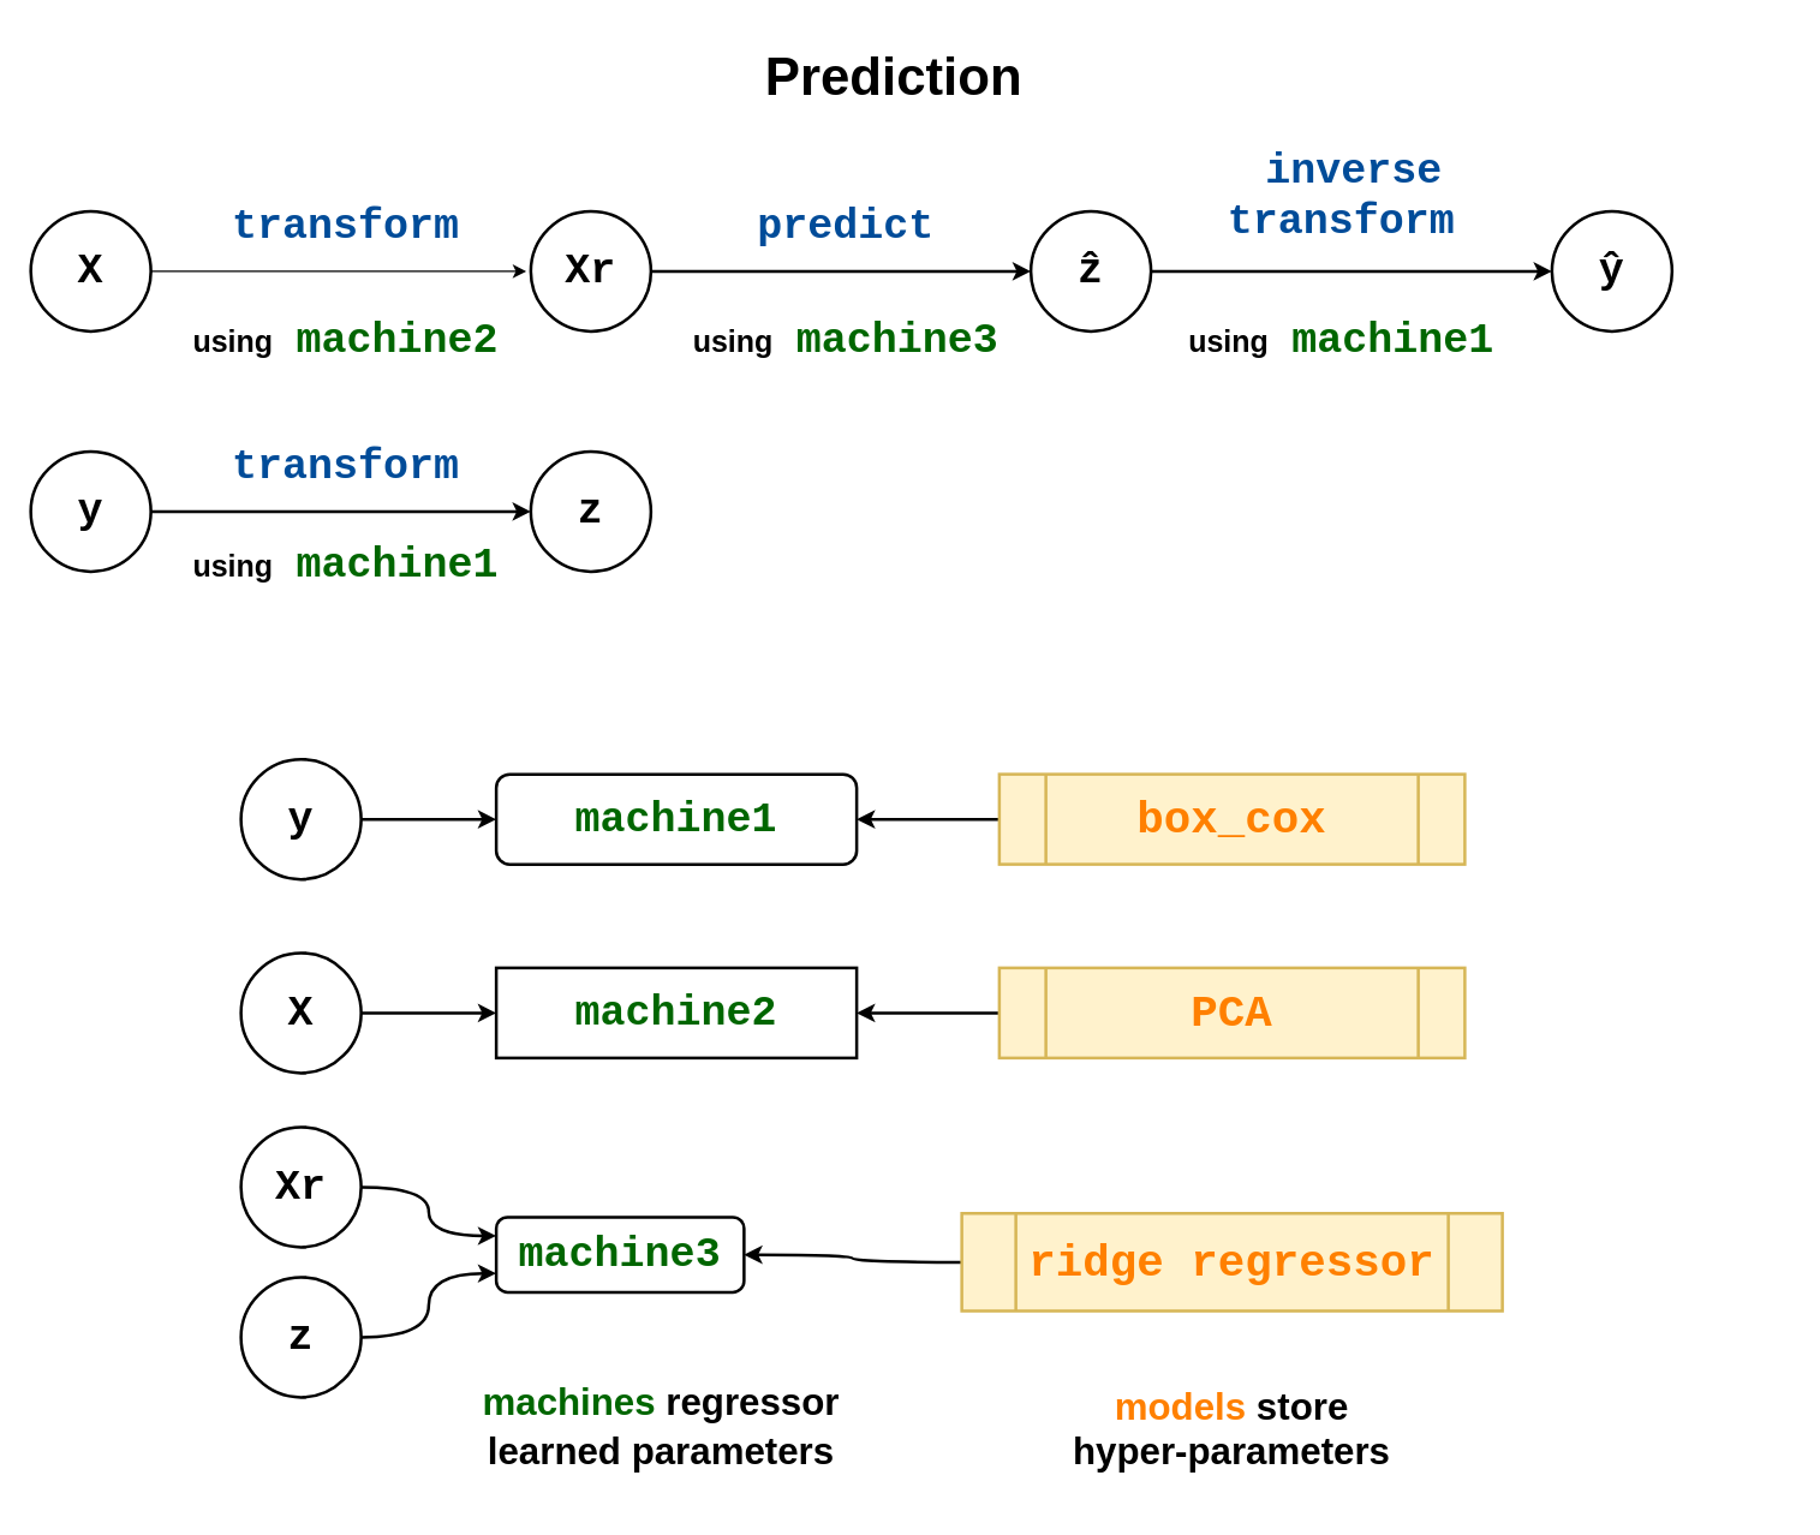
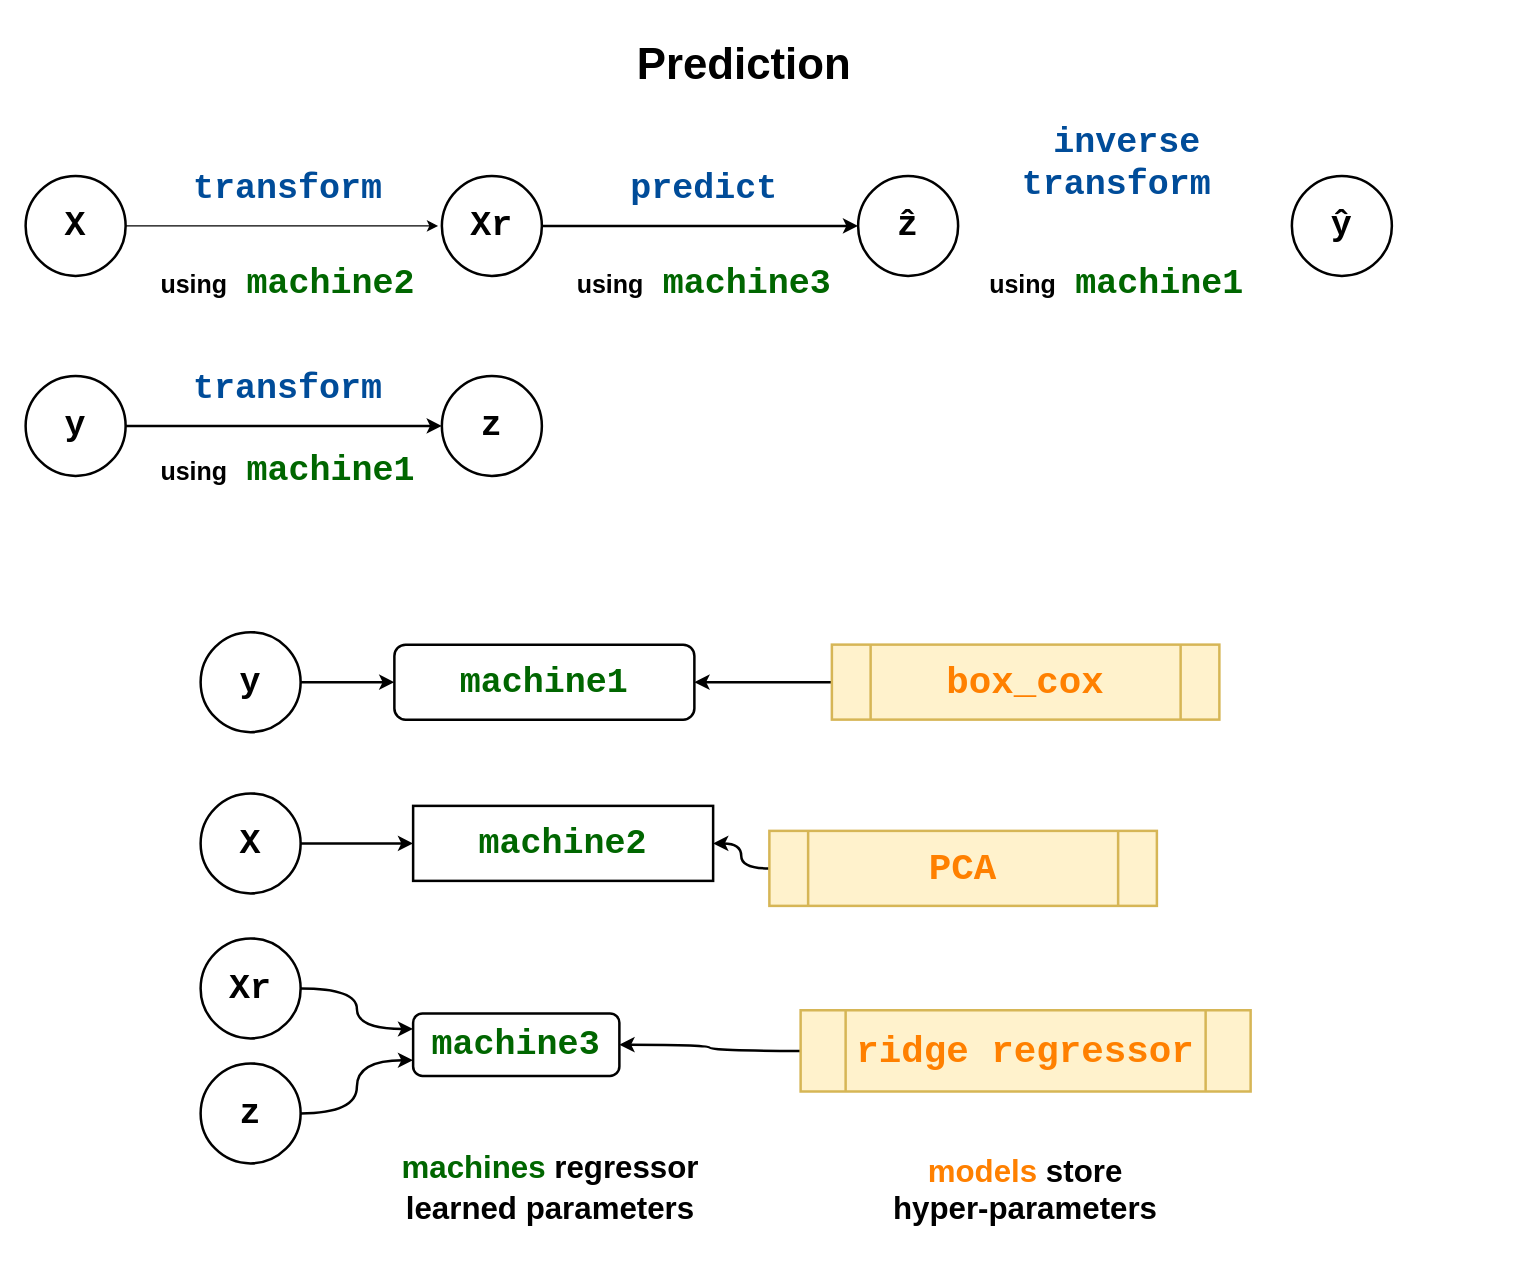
- <mxCell id="6" style="edgeStyle=orthogonalEdgeStyle;rounded=0;orthogonalLoop=1;jettySize=auto;html=1;exitX=1;exitY=0.5;exitDx=0;exitDy=0;entryX=0;entryY=0.5;entryDx=0;entryDy=0;strokeWidth=2;fontFamily=Courier New;fontStyle=1;" parent="1" source="7" target="3" edge="1"><mxGeometry relative="1" as="geometry" /></mxCell>
- <mxCell id="22" value="&lt;span style=&quot;white-space: normal ; font-size: 28px ; font-weight: 700&quot;&gt;machine1&lt;/span&gt;" style="rounded=1;whiteSpace=wrap;html=1;strokeWidth=2;fontFamily=Courier New;fontColor=#006600;" parent="1" vertex="1"><mxGeometry x="330" y="515" width="240" height="60" as="geometry" /></mxCell>
+ <mxCell id="22" value="&lt;span style=&quot;white-space: normal ; font-size: 28px ; font-weight: 700&quot;&gt;machine1&lt;/span&gt;" style="rounded=1;whiteSpace=wrap;html=1;strokeWidth=2;fontFamily=Courier New;fontColor=#006600;" parent="1" vertex="1"><mxGeometry x="315" y="515" width="240" height="60" as="geometry" /></mxCell>
- <mxCell id="39" value="&lt;b style=&quot;white-space: normal&quot;&gt;&lt;font color=&quot;#ff8000&quot; style=&quot;font-size: 30px&quot;&gt;PCA&lt;/font&gt;&lt;/b&gt;" style="shape=process;whiteSpace=wrap;html=1;backgroundOutline=1;strokeWidth=2;fontFamily=Courier New;fillColor=#fff2cc;strokeColor=#d6b656;" parent="1" vertex="1"><mxGeometry x="665" y="644" width="310" height="60" as="geometry" /></mxCell>
+ <mxCell id="39" value="&lt;b style=&quot;white-space: normal&quot;&gt;&lt;font color=&quot;#ff8000&quot; style=&quot;font-size: 30px&quot;&gt;PCA&lt;/font&gt;&lt;/b&gt;" style="shape=process;whiteSpace=wrap;html=1;backgroundOutline=1;strokeWidth=2;fontFamily=Courier New;fillColor=#fff2cc;strokeColor=#d6b656;" parent="1" vertex="1"><mxGeometry x="615" y="664" width="310" height="60" as="geometry" /></mxCell>
